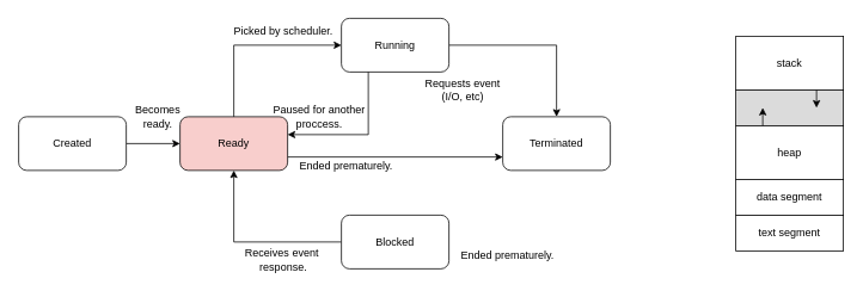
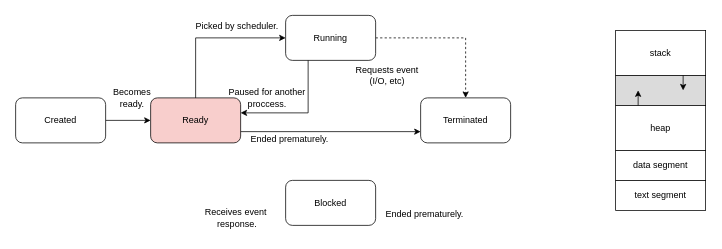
- <mxCell id="14" style="edgeStyle=orthogonalEdgeStyle;rounded=0;orthogonalLoop=1;jettySize=auto;html=1;exitX=1;exitY=0.5;exitDx=0;exitDy=0;entryX=0.5;entryY=0;entryDx=0;entryDy=0;" parent="1" source="15" target="18" edge="1"><mxGeometry relative="1" as="geometry" /></mxCell>
+ <mxCell id="14" style="edgeStyle=orthogonalEdgeStyle;rounded=0;orthogonalLoop=1;jettySize=auto;html=1;exitX=1;exitY=0.5;exitDx=0;exitDy=0;entryX=0.5;entryY=0;entryDx=0;entryDy=0;dashed=1;" parent="1" source="15" target="18" edge="1"><mxGeometry relative="1" as="geometry" /></mxCell>
- <mxCell id="16" style="edgeStyle=orthogonalEdgeStyle;rounded=0;orthogonalLoop=1;jettySize=auto;html=1;exitX=0;exitY=0.5;exitDx=0;exitDy=0;entryX=0.5;entryY=1;entryDx=0;entryDy=0;" parent="1" source="17" target="11" edge="1"><mxGeometry relative="1" as="geometry" /></mxCell>
